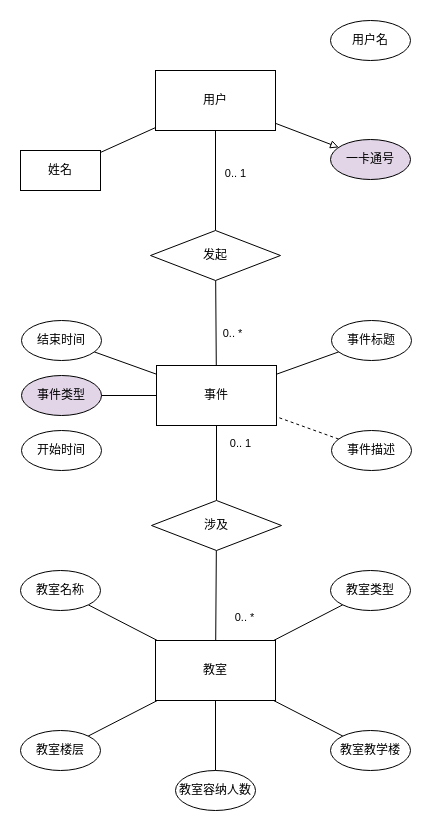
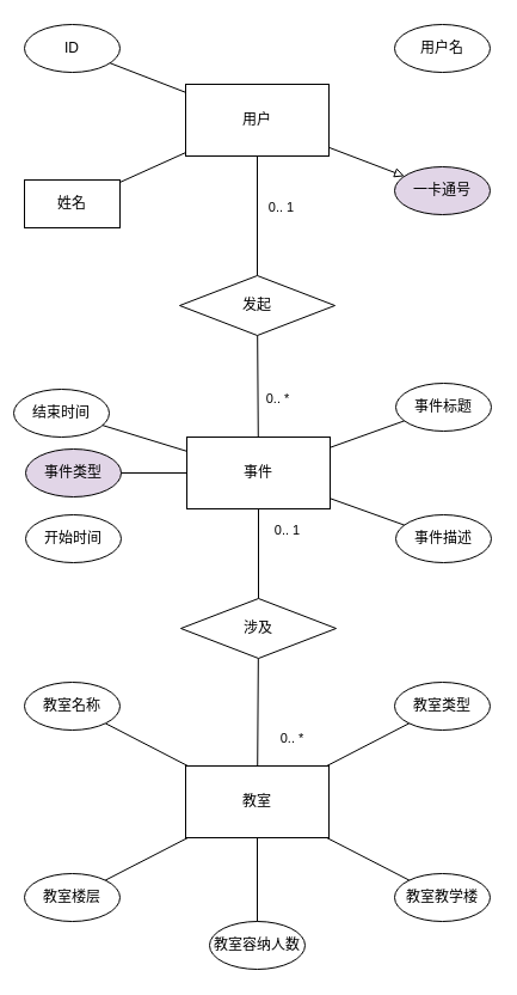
+ <mxCell id="5" value="ID" style="ellipse;whiteSpace=wrap;html=1;" parent="1" vertex="1"><mxGeometry x="20" y="20" width="80" height="40" as="geometry" /></mxCell>
+ <mxCell id="9" style="rounded=0;orthogonalLoop=1;jettySize=auto;html=1;endArrow=none;endFill=0;" parent="1" source="4" target="5" edge="1"><mxGeometry relative="1" as="geometry"><mxPoint x="205.091" y="80" as="sourcePoint" /><mxPoint x="143.155" y="-90.323" as="targetPoint" /></mxGeometry></mxCell>
- <mxCell id="20" value="结束时间" style="ellipse;whiteSpace=wrap;html=1;" parent="1" vertex="1"><mxGeometry x="21" y="320" width="80" height="40" as="geometry" /></mxCell>
+ <mxCell id="20" value="结束时间" style="ellipse;whiteSpace=wrap;html=1;" parent="1" vertex="1"><mxGeometry x="11" y="325" width="80" height="40" as="geometry" /></mxCell>
- <mxCell id="23" style="edgeStyle=none;rounded=0;orthogonalLoop=1;jettySize=auto;html=1;endArrow=none;endFill=0;dashed=1;" parent="1" source="19" target="12" edge="1"><mxGeometry relative="1" as="geometry"><mxPoint x="337.959" y="366.273" as="sourcePoint" /><mxPoint x="286" y="384.31" as="targetPoint" /></mxGeometry></mxCell>
+ <mxCell id="23" style="edgeStyle=none;rounded=0;orthogonalLoop=1;jettySize=auto;html=1;endArrow=none;endFill=0;" parent="1" source="19" target="12" edge="1"><mxGeometry relative="1" as="geometry"><mxPoint x="337.959" y="366.273" as="sourcePoint" /><mxPoint x="286" y="384.31" as="targetPoint" /></mxGeometry></mxCell>
